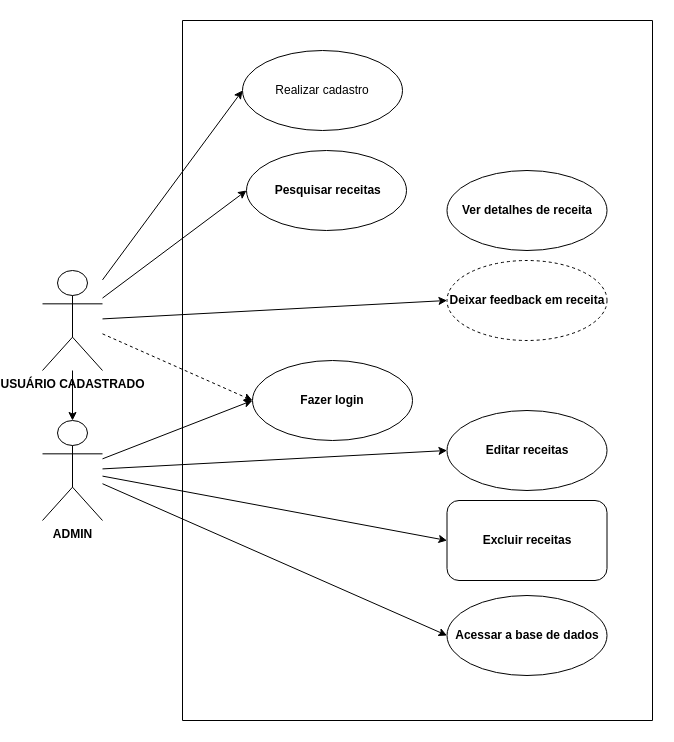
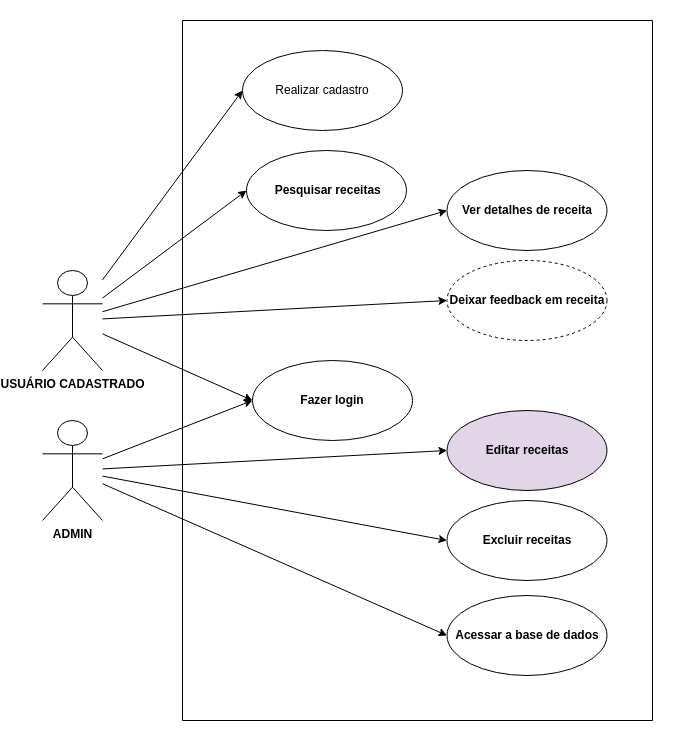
- <mxCell id="3" style="edgeStyle=none;html=1;entryX=0;entryY=0.5;entryDx=0;entryDy=0;fontStyle=1;dashed=1;" edge="1" parent="1" source="7" target="13"><mxGeometry relative="1" as="geometry" /></mxCell>
+ <mxCell id="3" style="edgeStyle=none;html=1;entryX=0;entryY=0.5;entryDx=0;entryDy=0;fontStyle=1" edge="1" parent="1" source="7" target="13"><mxGeometry relative="1" as="geometry" /></mxCell>
- <mxCell id="6" style="edgeStyle=none;html=1;fontStyle=1;" edge="1" parent="1" source="7" target="21"><mxGeometry relative="1" as="geometry" /></mxCell>
+ <mxCell id="6" style="edgeStyle=none;html=1;entryX=0;entryY=0.5;entryDx=0;entryDy=0;fontStyle=1" edge="1" parent="1" source="7" target="12"><mxGeometry relative="1" as="geometry" /></mxCell>
- <mxCell id="14" value="&lt;div style=&quot;&quot;&gt;Editar receitas&lt;/div&gt;" style="ellipse;whiteSpace=wrap;html=1;align=center;horizontal=1;verticalAlign=middle;fontStyle=1" vertex="1" parent="8"><mxGeometry x="264.5" y="390" width="160" height="80" as="geometry" /></mxCell>
+ <mxCell id="14" value="&lt;div style=&quot;&quot;&gt;Editar receitas&lt;/div&gt;" style="ellipse;whiteSpace=wrap;html=1;align=center;horizontal=1;verticalAlign=middle;fontStyle=1;fillColor=#e1d5e7;" vertex="1" parent="8"><mxGeometry x="264.5" y="390" width="160" height="80" as="geometry" /></mxCell>
- <mxCell id="15" value="&lt;div style=&quot;&quot;&gt;Excluir receitas&lt;/div&gt;" style="whiteSpace=wrap;html=1;align=center;horizontal=1;verticalAlign=middle;fontStyle=1;rounded=1;" vertex="1" parent="8"><mxGeometry x="264.5" y="480" width="160" height="80" as="geometry" /></mxCell>
+ <mxCell id="15" value="&lt;div style=&quot;&quot;&gt;Excluir receitas&lt;/div&gt;" style="ellipse;whiteSpace=wrap;html=1;align=center;horizontal=1;verticalAlign=middle;fontStyle=1" vertex="1" parent="8"><mxGeometry x="264.5" y="480" width="160" height="80" as="geometry" /></mxCell>
